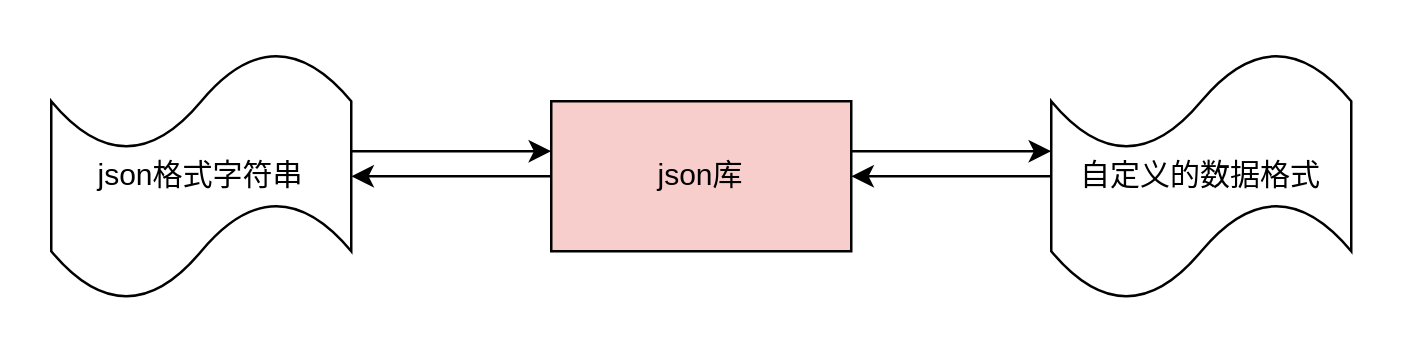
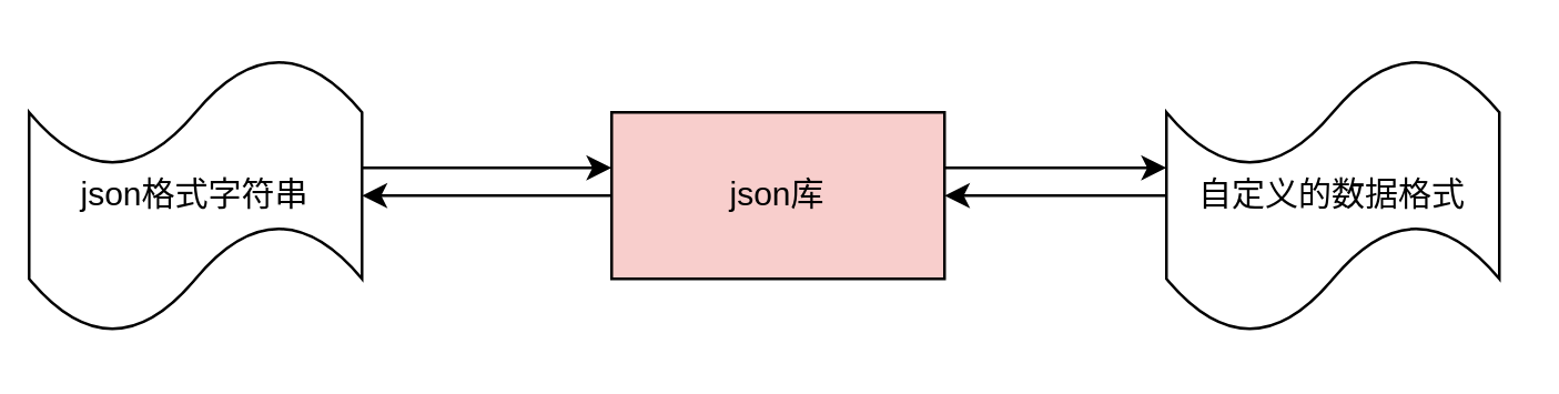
- <mxCell id="3" value="json格式字符串" style="shape=tape;whiteSpace=wrap;html=1;" vertex="1" parent="1"><mxGeometry x="20" y="20" width="120" height="100" as="geometry" /></mxCell>
+ <mxCell id="3" value="json格式字符串" style="shape=tape;whiteSpace=wrap;html=1;" vertex="1" parent="1"><mxGeometry x="10" y="20" width="120" height="100" as="geometry" /></mxCell>
